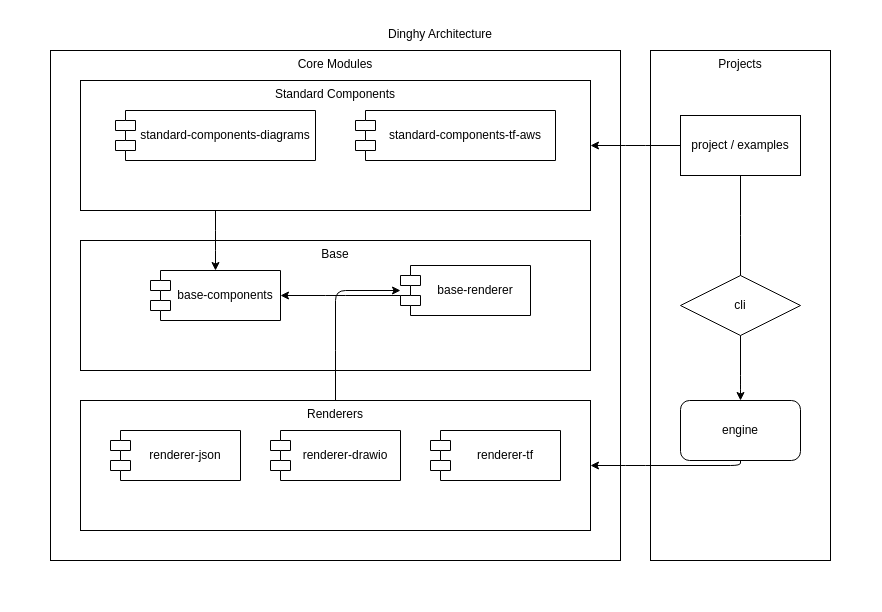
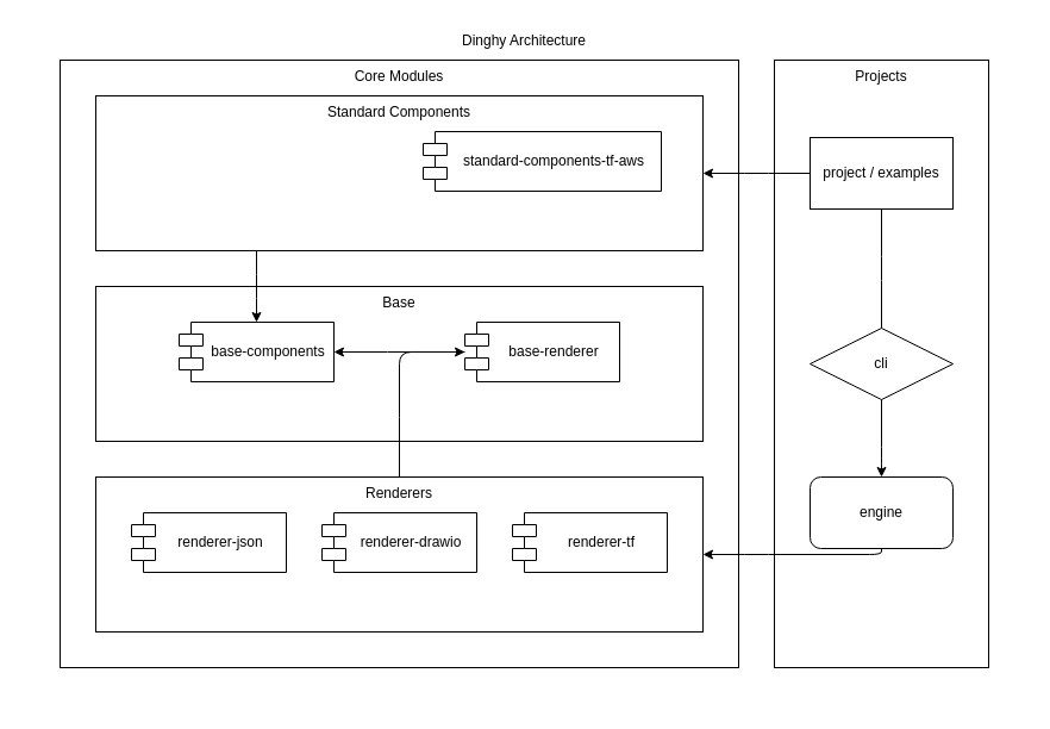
- <mxCell style="rounded=1;whiteSpace=wrap;verticalAlign=middle;align=center;shape=module;spacingLeft=20;html=1;" id="5" parent="4" value="standard-components-diagrams" vertex="1"><mxGeometry width="200" height="50" as="geometry" x="35" y="30" /></mxCell>
- <mxCell style="rounded=1;whiteSpace=wrap;verticalAlign=middle;align=center;shape=module;spacingLeft=20;html=1;" id="9" parent="7" value="base-renderer" vertex="1"><mxGeometry x="320" y="25" width="130" height="50" as="geometry" /></mxCell>
+ <mxCell style="rounded=1;whiteSpace=wrap;verticalAlign=middle;align=center;shape=module;spacingLeft=20;html=1;" id="9" parent="7" value="base-renderer" vertex="1"><mxGeometry width="130" height="50" as="geometry" x="310" y="30" /></mxCell>
